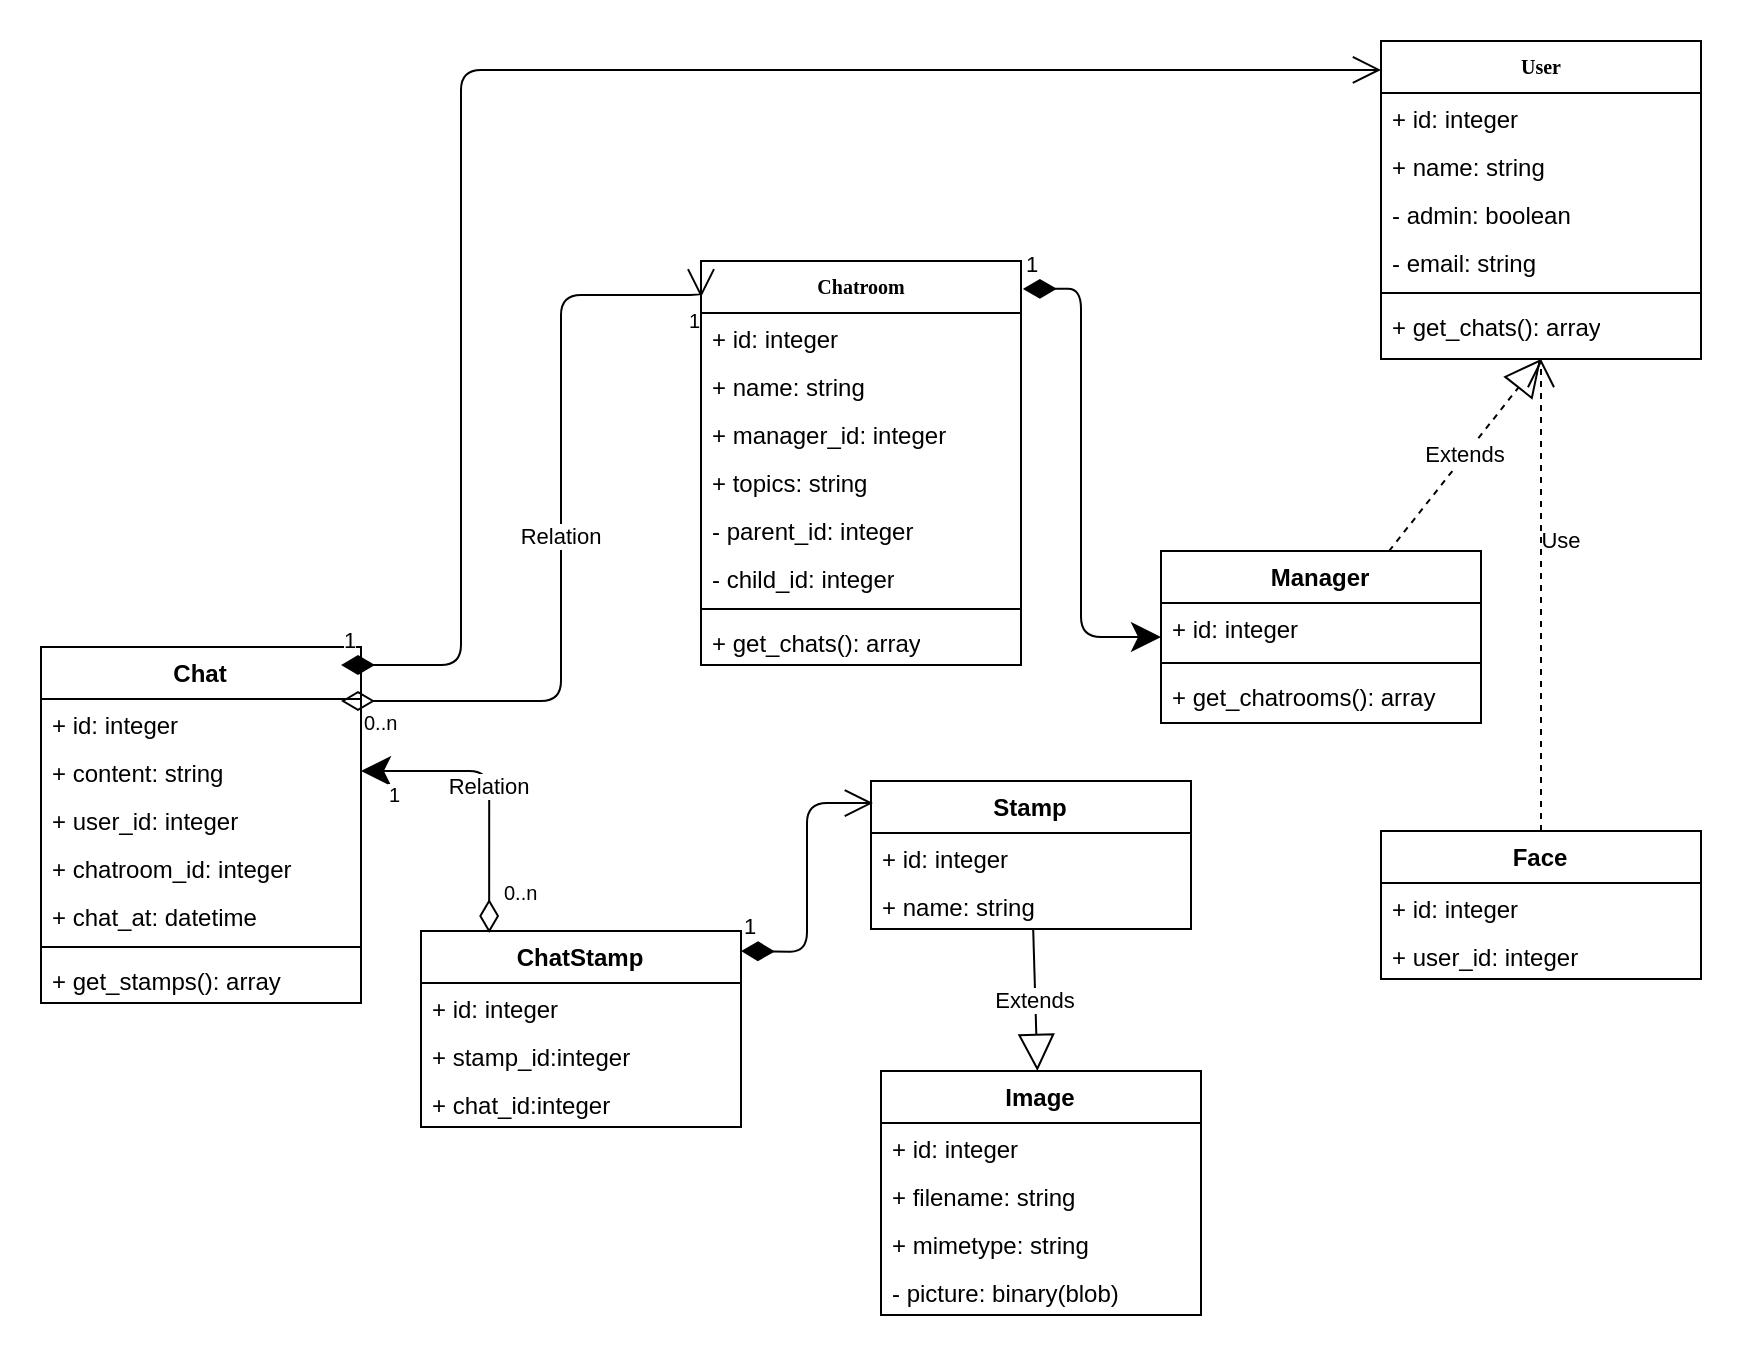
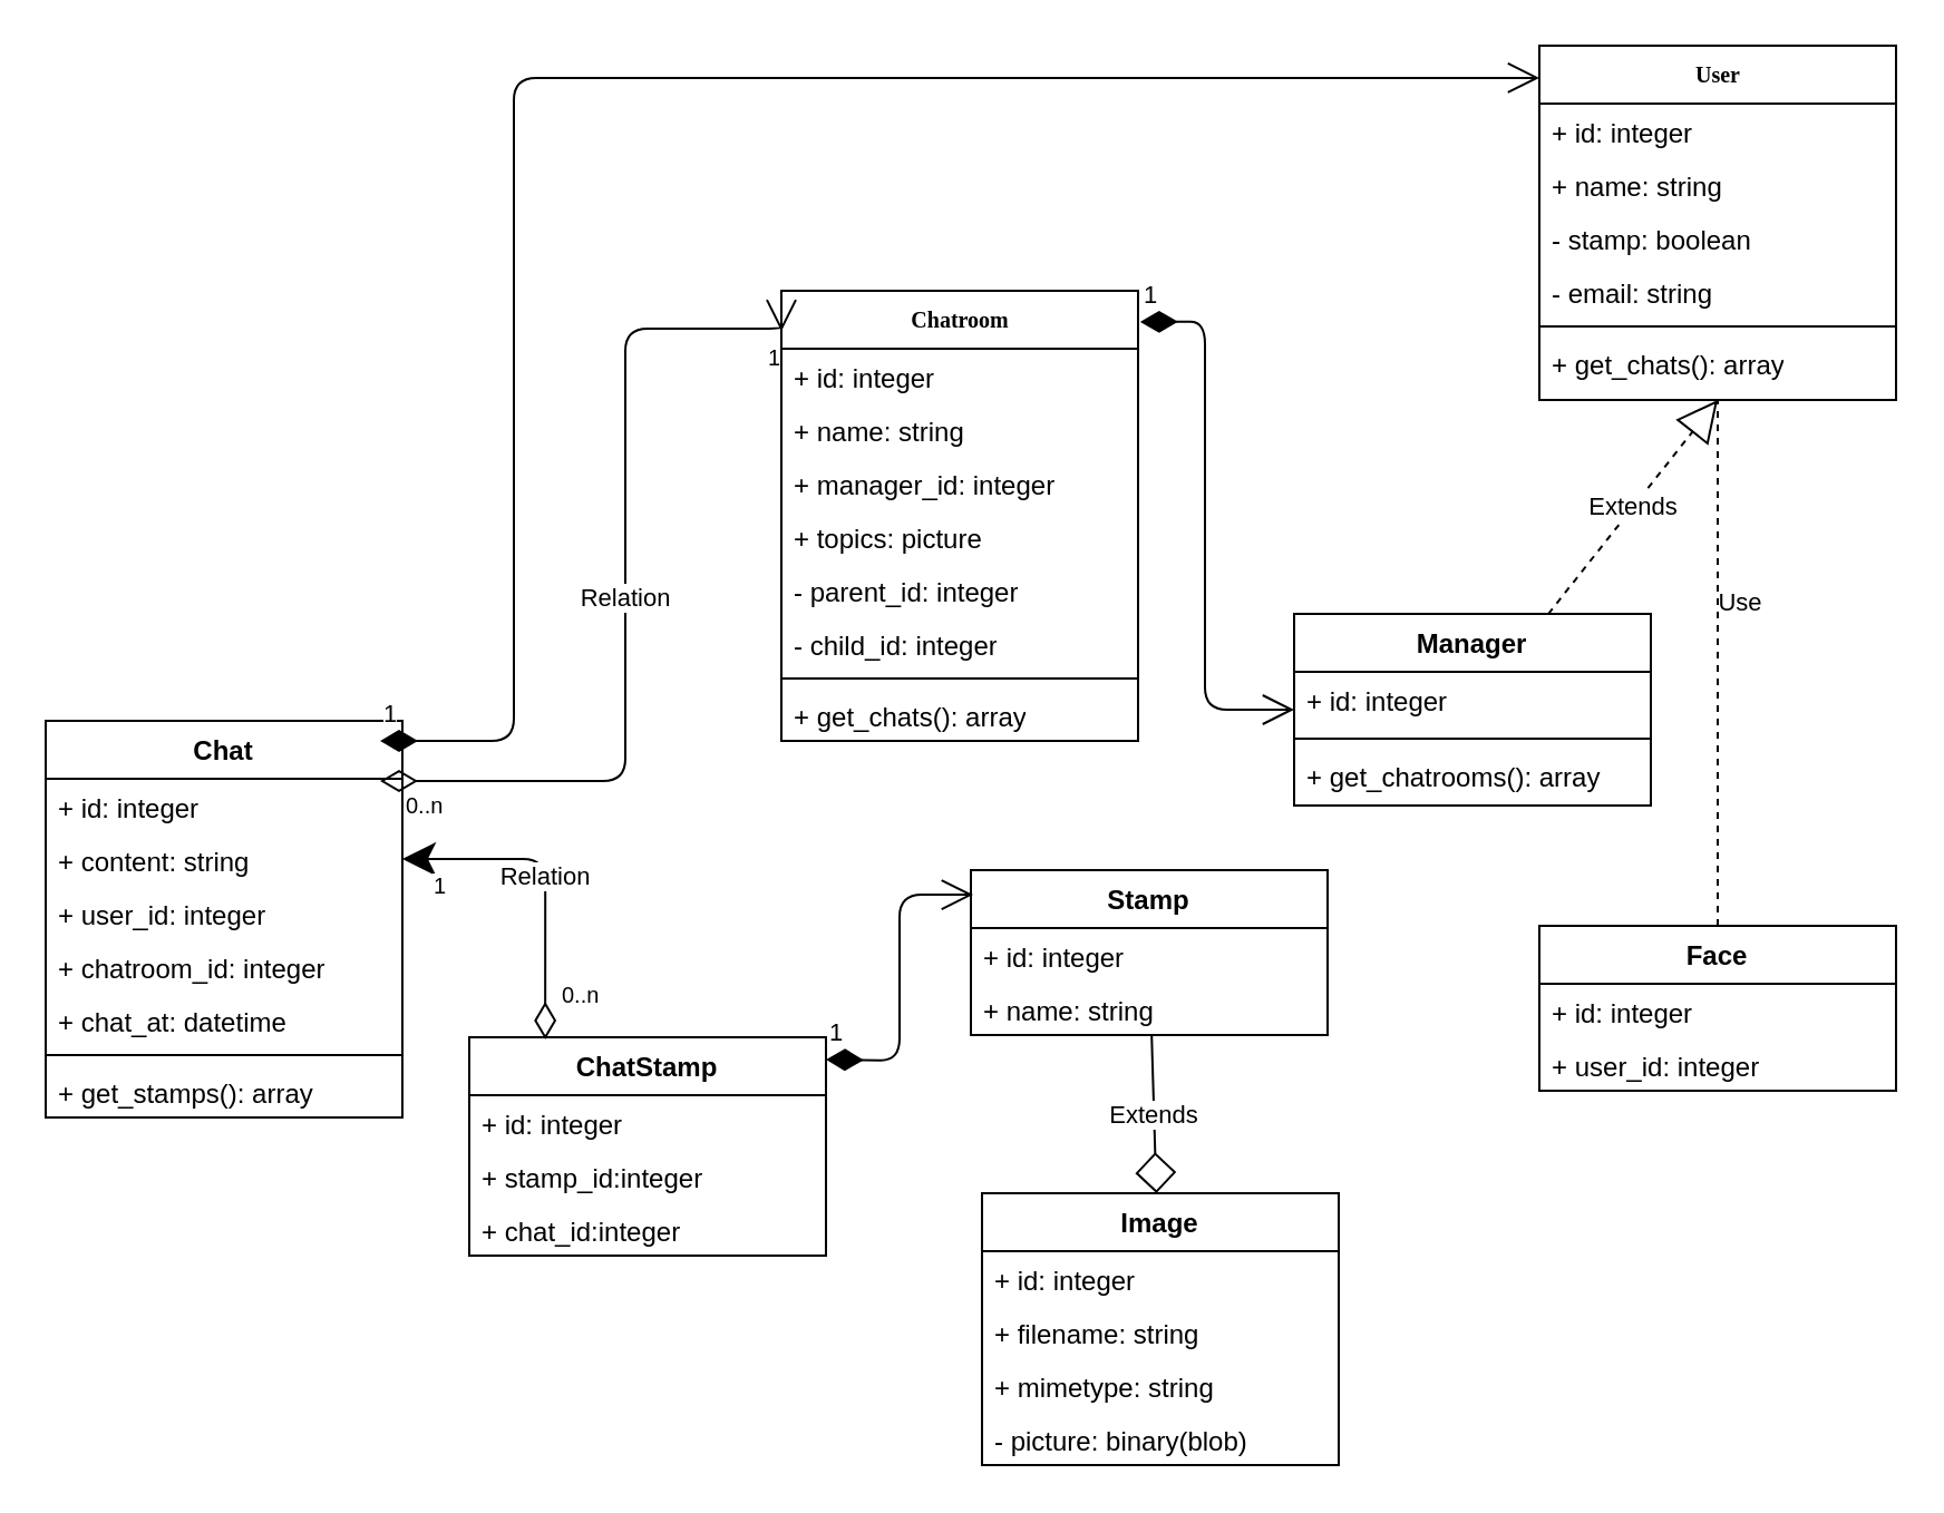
- <mxCell id="5" value="- admin: boolean" style="text;html=1;strokeColor=none;fillColor=none;align=left;verticalAlign=top;spacingLeft=4;spacingRight=4;whiteSpace=wrap;overflow=hidden;rotatable=0;points=[[0,0.5],[1,0.5]];portConstraint=eastwest;" parent="2" vertex="1"><mxGeometry y="74" width="160" height="24" as="geometry" /></mxCell>
+ <mxCell id="5" value="- stamp: boolean" style="text;html=1;strokeColor=none;fillColor=none;align=left;verticalAlign=top;spacingLeft=4;spacingRight=4;whiteSpace=wrap;overflow=hidden;rotatable=0;points=[[0,0.5],[1,0.5]];portConstraint=eastwest;" parent="2" vertex="1"><mxGeometry y="74" width="160" height="24" as="geometry" /></mxCell>
- <mxCell id="56" value="Use" style="endArrow=open;endSize=12;dashed=1;html=1;" parent="1" source="53" target="2" edge="1"><mxGeometry x="0.229" y="-10" width="160" relative="1" as="geometry"><mxPoint x="810" y="310" as="sourcePoint" /><mxPoint x="970" y="310" as="targetPoint" /><mxPoint as="offset" /></mxGeometry></mxCell>
+ <mxCell id="56" value="Use" style="endArrow=none;endSize=12;dashed=1;html=1;" parent="1" source="53" target="2" edge="1"><mxGeometry x="0.229" y="-10" width="160" relative="1" as="geometry"><mxPoint x="810" y="310" as="sourcePoint" /><mxPoint x="970" y="310" as="targetPoint" /><mxPoint as="offset" /></mxGeometry></mxCell>
- <mxCell id="13" value="&lt;div&gt;+ topics: string&lt;/div&gt;" style="text;html=1;strokeColor=none;fillColor=none;align=left;verticalAlign=top;spacingLeft=4;spacingRight=4;whiteSpace=wrap;overflow=hidden;rotatable=0;points=[[0,0.5],[1,0.5]];portConstraint=eastwest;" vertex="1" parent="9"><mxGeometry y="98" width="160" height="24" as="geometry" /></mxCell>
+ <mxCell id="13" value="&lt;div&gt;+ topics: picture&lt;/div&gt;" style="text;html=1;strokeColor=none;fillColor=none;align=left;verticalAlign=top;spacingLeft=4;spacingRight=4;whiteSpace=wrap;overflow=hidden;rotatable=0;points=[[0,0.5],[1,0.5]];portConstraint=eastwest;" vertex="1" parent="9"><mxGeometry y="98" width="160" height="24" as="geometry" /></mxCell>
- <mxCell id="40" value="1" style="endArrow=classic;html=1;endSize=12;startArrow=diamondThin;startSize=14;startFill=1;edgeStyle=orthogonalEdgeStyle;align=left;verticalAlign=bottom;exitX=1.006;exitY=0.069;exitDx=0;exitDy=0;exitPerimeter=0;" parent="1" source="9" target="35" edge="1"><mxGeometry x="-1" y="3" relative="1" as="geometry"><mxPoint x="540" y="279" as="sourcePoint" /><mxPoint x="680" y="280" as="targetPoint" /><Array as="points"><mxPoint x="540" y="143" /><mxPoint x="540" y="318" /></Array></mxGeometry></mxCell>
+ <mxCell id="40" value="1" style="endArrow=open;html=1;endSize=12;startArrow=diamondThin;startSize=14;startFill=1;edgeStyle=orthogonalEdgeStyle;align=left;verticalAlign=bottom;exitX=1.006;exitY=0.069;exitDx=0;exitDy=0;exitPerimeter=0;" parent="1" source="9" target="35" edge="1"><mxGeometry x="-1" y="3" relative="1" as="geometry"><mxPoint x="540" y="279" as="sourcePoint" /><mxPoint x="680" y="280" as="targetPoint" /><Array as="points"><mxPoint x="540" y="143" /><mxPoint x="540" y="318" /></Array></mxGeometry></mxCell>
- <mxCell id="44" value="Extends" style="endArrow=block;endSize=16;endFill=0;html=1;" parent="1" source="41" target="30" edge="1"><mxGeometry width="160" relative="1" as="geometry"><mxPoint x="460" y="540" as="sourcePoint" /><mxPoint x="750" y="590" as="targetPoint" /></mxGeometry></mxCell>
+ <mxCell id="44" value="Extends" style="endArrow=diamond;endSize=16;endFill=0;html=1;" parent="1" source="41" target="30" edge="1"><mxGeometry width="160" relative="1" as="geometry"><mxPoint x="460" y="540" as="sourcePoint" /><mxPoint x="750" y="590" as="targetPoint" /></mxGeometry></mxCell>
